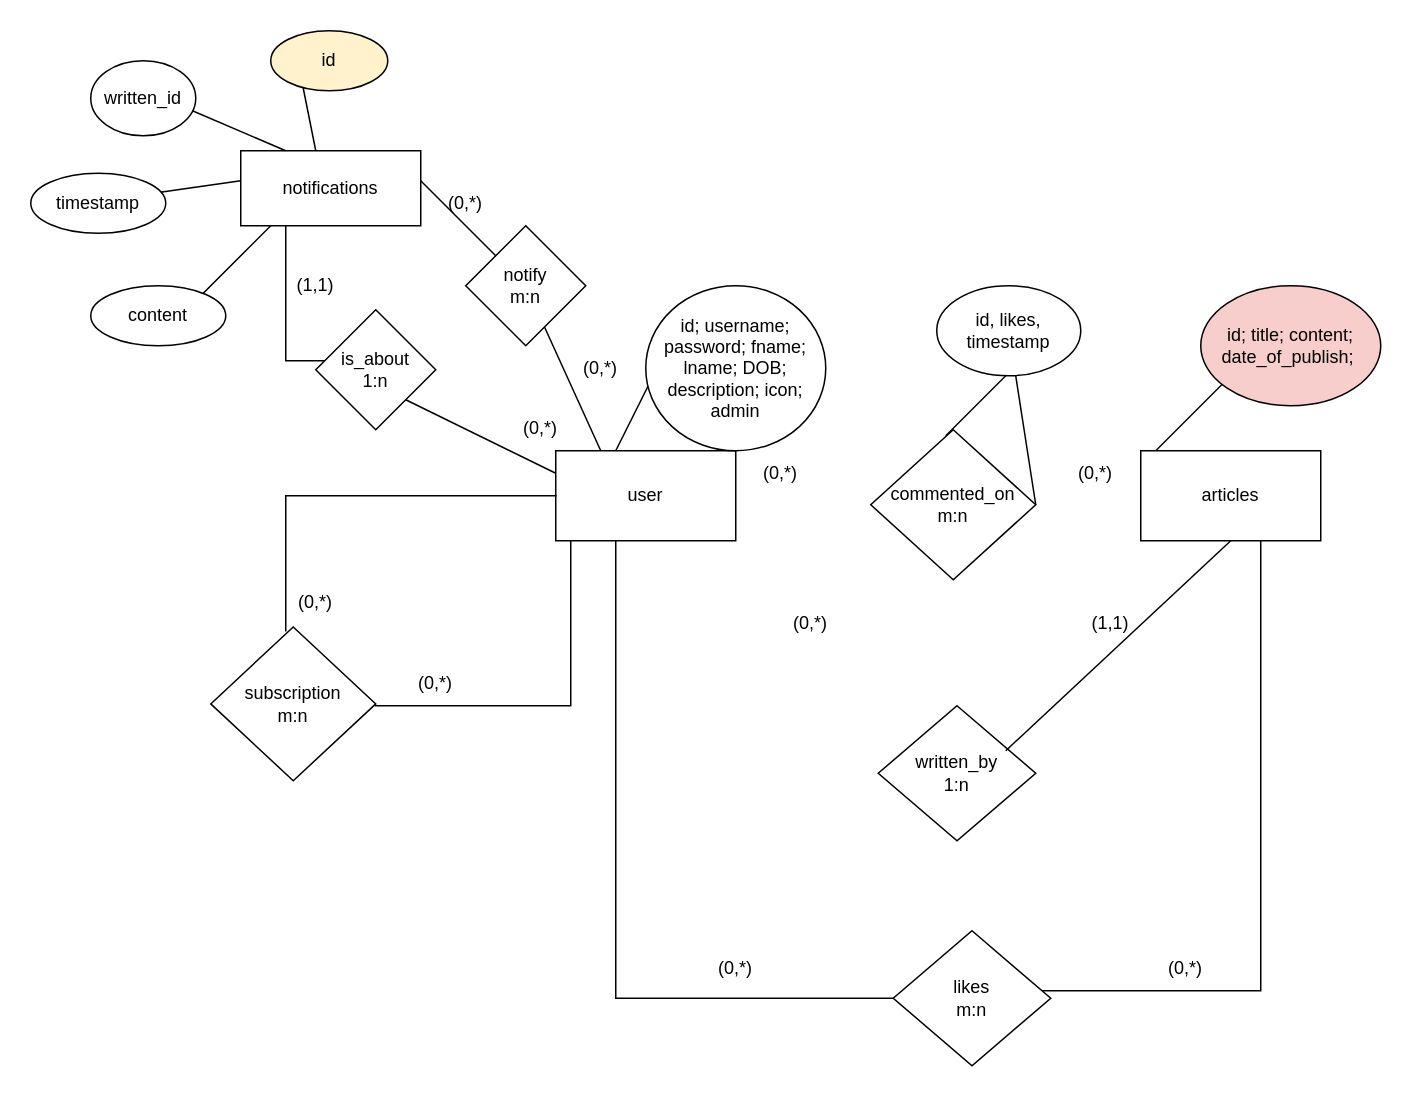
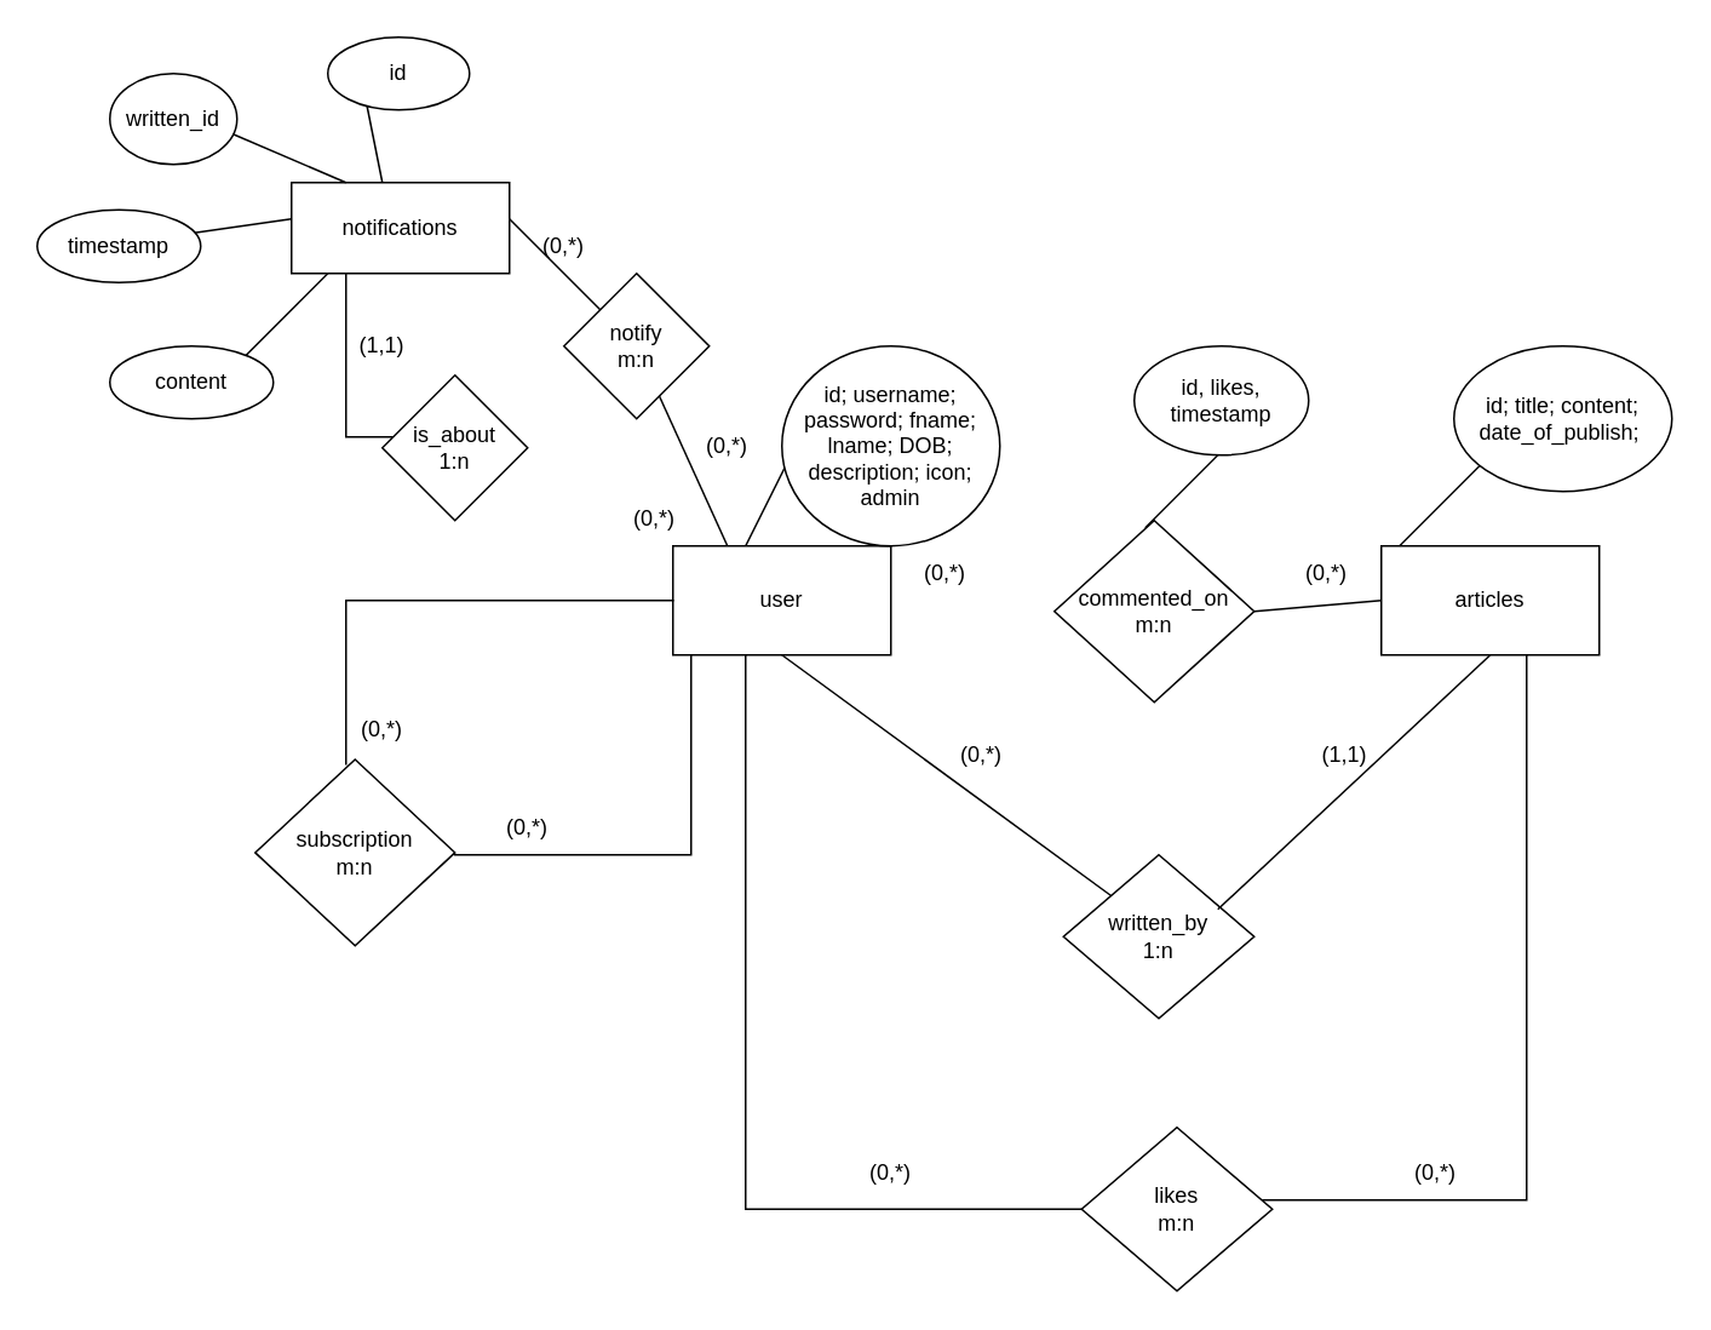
- <mxCell id="47" value="id" style="ellipse;whiteSpace=wrap;html=1;fillColor=#fff2cc;" vertex="1" parent="1"><mxGeometry x="180" y="20" width="78" height="40" as="geometry" /></mxCell>
+ <mxCell id="47" value="id" style="ellipse;whiteSpace=wrap;html=1;" vertex="1" parent="1"><mxGeometry x="180" y="20" width="78" height="40" as="geometry" /></mxCell>
- <mxCell id="45" value="id; title; content; date_of_publish;&amp;nbsp;" style="ellipse;whiteSpace=wrap;html=1;fillColor=#f8cecc;" vertex="1" parent="1"><mxGeometry x="800" y="190" width="120" height="80" as="geometry" /></mxCell>
+ <mxCell id="45" value="id; title; content; date_of_publish;&amp;nbsp;" style="ellipse;whiteSpace=wrap;html=1;" vertex="1" parent="1"><mxGeometry x="800" y="190" width="120" height="80" as="geometry" /></mxCell>
- <mxCell id="37" value="" style="endArrow=none;html=1;rounded=0;exitX=0;exitY=0.25;exitDx=0;exitDy=0;entryX=1;entryY=1;entryDx=0;entryDy=0;" edge="1" parent="1" source="2" target="36"><mxGeometry width="50" height="50" relative="1" as="geometry"><mxPoint x="350" y="310" as="sourcePoint" /><mxPoint y="270" as="targetPoint" x="270" /></mxGeometry></mxCell>
- <mxCell id="8" value="" style="endArrow=none;html=1;rounded=0;exitX=1;exitY=0.5;exitDx=0;exitDy=0;" edge="1" parent="1" source="4" target="43"><mxGeometry width="50" height="50" relative="1" as="geometry"><mxPoint x="684" y="340" as="sourcePoint" /><mxPoint x="734" y="290" as="targetPoint" /></mxGeometry></mxCell>
+ <mxCell id="8" value="" style="endArrow=none;html=1;rounded=0;entryX=0;entryY=0.5;entryDx=0;entryDy=0;exitX=1;exitY=0.5;exitDx=0;exitDy=0;" edge="1" parent="1" source="4" target="5"><mxGeometry width="50" height="50" relative="1" as="geometry"><mxPoint x="684" y="340" as="sourcePoint" /><mxPoint x="734" y="290" as="targetPoint" /></mxGeometry></mxCell>
+ <mxCell id="7" value="" style="endArrow=none;html=1;rounded=0;exitX=0;exitY=0;exitDx=0;exitDy=0;entryX=0.5;entryY=1;entryDx=0;entryDy=0;" edge="1" parent="1" source="3" target="2"><mxGeometry width="50" height="50" relative="1" as="geometry"><mxPoint x="430" y="460" as="sourcePoint" /><mxPoint x="430" y="370" as="targetPoint" /></mxGeometry></mxCell>
